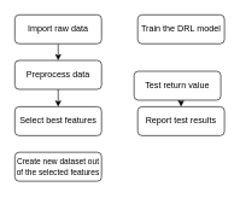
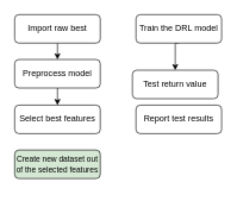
- <mxCell id="4" value="Import raw data" style="rounded=1;whiteSpace=wrap;html=1;fontSize=12;glass=0;strokeWidth=1;shadow=0;flipV=0;" vertex="1" parent="1"><mxGeometry x="20" y="20" width="120" height="40" as="geometry" /></mxCell>
+ <mxCell id="4" value="Import raw best" style="rounded=1;whiteSpace=wrap;html=1;fontSize=12;glass=0;strokeWidth=1;shadow=0;flipV=0;" vertex="1" parent="1"><mxGeometry x="20" y="20" width="120" height="40" as="geometry" /></mxCell>
+ <mxCell id="9" style="edgeStyle=orthogonalEdgeStyle;rounded=0;orthogonalLoop=1;jettySize=auto;html=1;exitX=0.5;exitY=1;exitDx=0;exitDy=0;entryX=0.5;entryY=0;entryDx=0;entryDy=0;" edge="1" parent="1" source="10" target="12"><mxGeometry relative="1" as="geometry" /></mxCell>
- <mxCell id="7" value="Preprocess data" style="rounded=1;whiteSpace=wrap;html=1;fontSize=12;glass=0;strokeWidth=1;shadow=0;flipV=0;" vertex="1" parent="1"><mxGeometry x="20" y="83" width="120" height="40" as="geometry" /></mxCell>
+ <mxCell id="7" value="Preprocess model" style="rounded=1;whiteSpace=wrap;html=1;fontSize=12;glass=0;strokeWidth=1;shadow=0;flipV=0;" vertex="1" parent="1"><mxGeometry x="20" y="83" width="120" height="40" as="geometry" /></mxCell>
- <mxCell id="11" style="edgeStyle=orthogonalEdgeStyle;rounded=0;orthogonalLoop=1;jettySize=auto;html=1;exitX=0.5;exitY=1;exitDx=0;exitDy=0;entryX=0.5;entryY=0;entryDx=0;entryDy=0;" edge="1" parent="1" source="12" target="13"><mxGeometry relative="1" as="geometry" /></mxCell>
- <mxCell id="8" value="&lt;font style=&quot;font-size: 11px;&quot;&gt;Create new dataset out of the selected features&lt;/font&gt;" style="rounded=1;whiteSpace=wrap;html=1;fontSize=12;glass=0;strokeWidth=1;shadow=0;flipV=0;" vertex="1" parent="1"><mxGeometry x="20" y="210" width="120" height="40" as="geometry" /></mxCell>
+ <mxCell id="8" value="&lt;font style=&quot;font-size: 11px;&quot;&gt;Create new dataset out of the selected features&lt;/font&gt;" style="rounded=1;whiteSpace=wrap;html=1;fontSize=12;glass=0;strokeWidth=1;shadow=0;flipV=0;fillColor=#d5e8d4;" vertex="1" parent="1"><mxGeometry x="20" y="210" width="120" height="40" as="geometry" /></mxCell>
